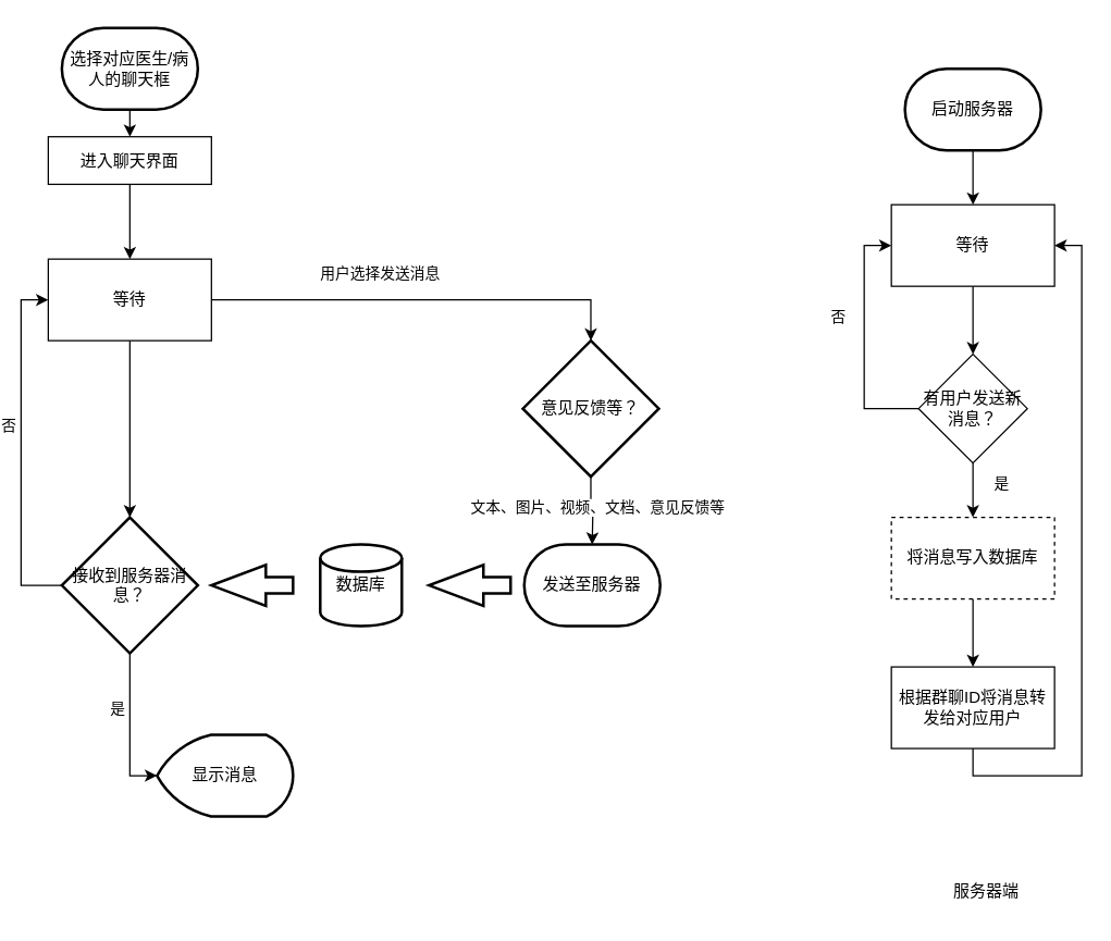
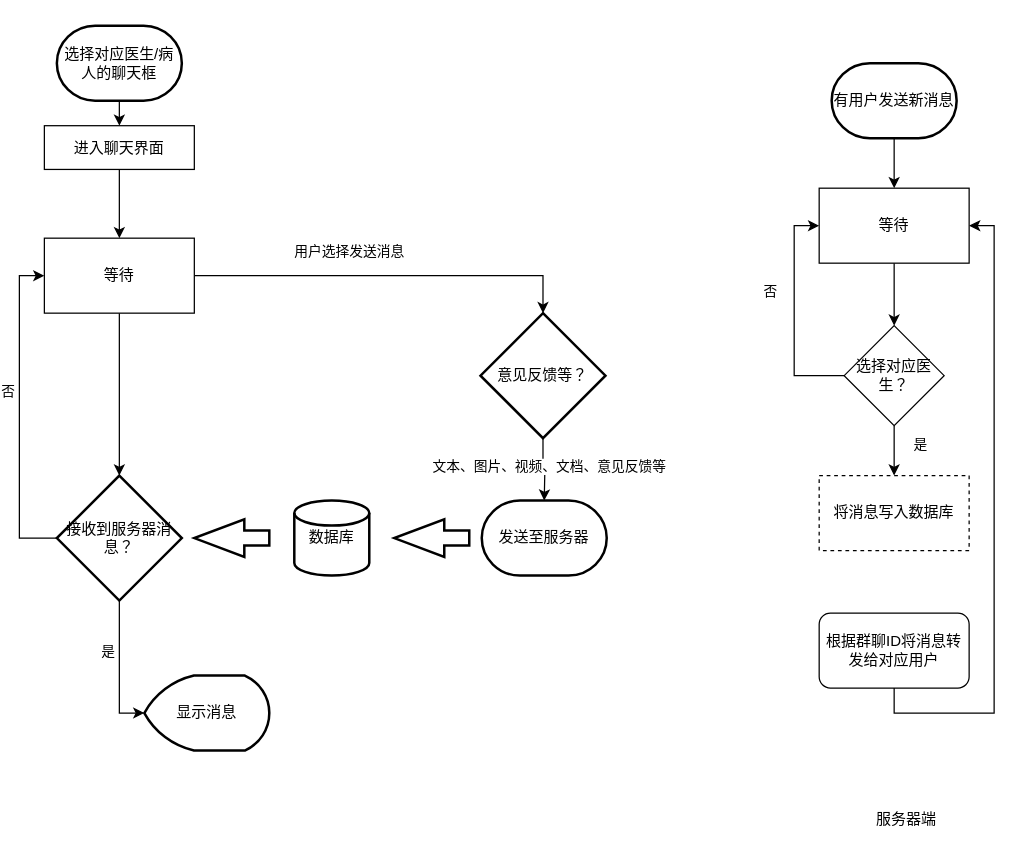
- <mxCell id="24" value="启动服务器" style="strokeWidth=2;html=1;shape=mxgraph.flowchart.terminator;whiteSpace=wrap;" parent="1" vertex="1"><mxGeometry x="650" y="50" width="100" height="60" as="geometry" /></mxCell>
+ <mxCell id="24" value="有用户发送新消息" style="strokeWidth=2;html=1;shape=mxgraph.flowchart.terminator;whiteSpace=wrap;" parent="1" vertex="1"><mxGeometry x="650" y="50" width="100" height="60" as="geometry" /></mxCell>
- <mxCell id="31" value="有用户发送新消息？" style="rhombus;whiteSpace=wrap;html=1;" parent="1" vertex="1"><mxGeometry x="660" y="260" width="80" height="80" as="geometry" /></mxCell>
+ <mxCell id="31" value="选择对应医生？" style="rhombus;whiteSpace=wrap;html=1;" parent="1" vertex="1"><mxGeometry x="660" y="260" width="80" height="80" as="geometry" /></mxCell>
- <mxCell id="32" style="edgeStyle=orthogonalEdgeStyle;rounded=0;orthogonalLoop=1;jettySize=auto;html=1;exitX=0.5;exitY=1;exitDx=0;exitDy=0;entryX=0.5;entryY=0;entryDx=0;entryDy=0;" parent="1" source="33" target="35" edge="1"><mxGeometry relative="1" as="geometry" /></mxCell>
- <mxCell id="35" value="根据群聊ID将消息转发给对应用户" style="rounded=0;whiteSpace=wrap;html=1;" parent="1" vertex="1"><mxGeometry x="640" y="490" width="120" height="60" as="geometry" /></mxCell>
+ <mxCell id="35" value="根据群聊ID将消息转发给对应用户" style="whiteSpace=wrap;html=1;rounded=1;" parent="1" vertex="1"><mxGeometry x="640" y="490" width="120" height="60" as="geometry" /></mxCell>
